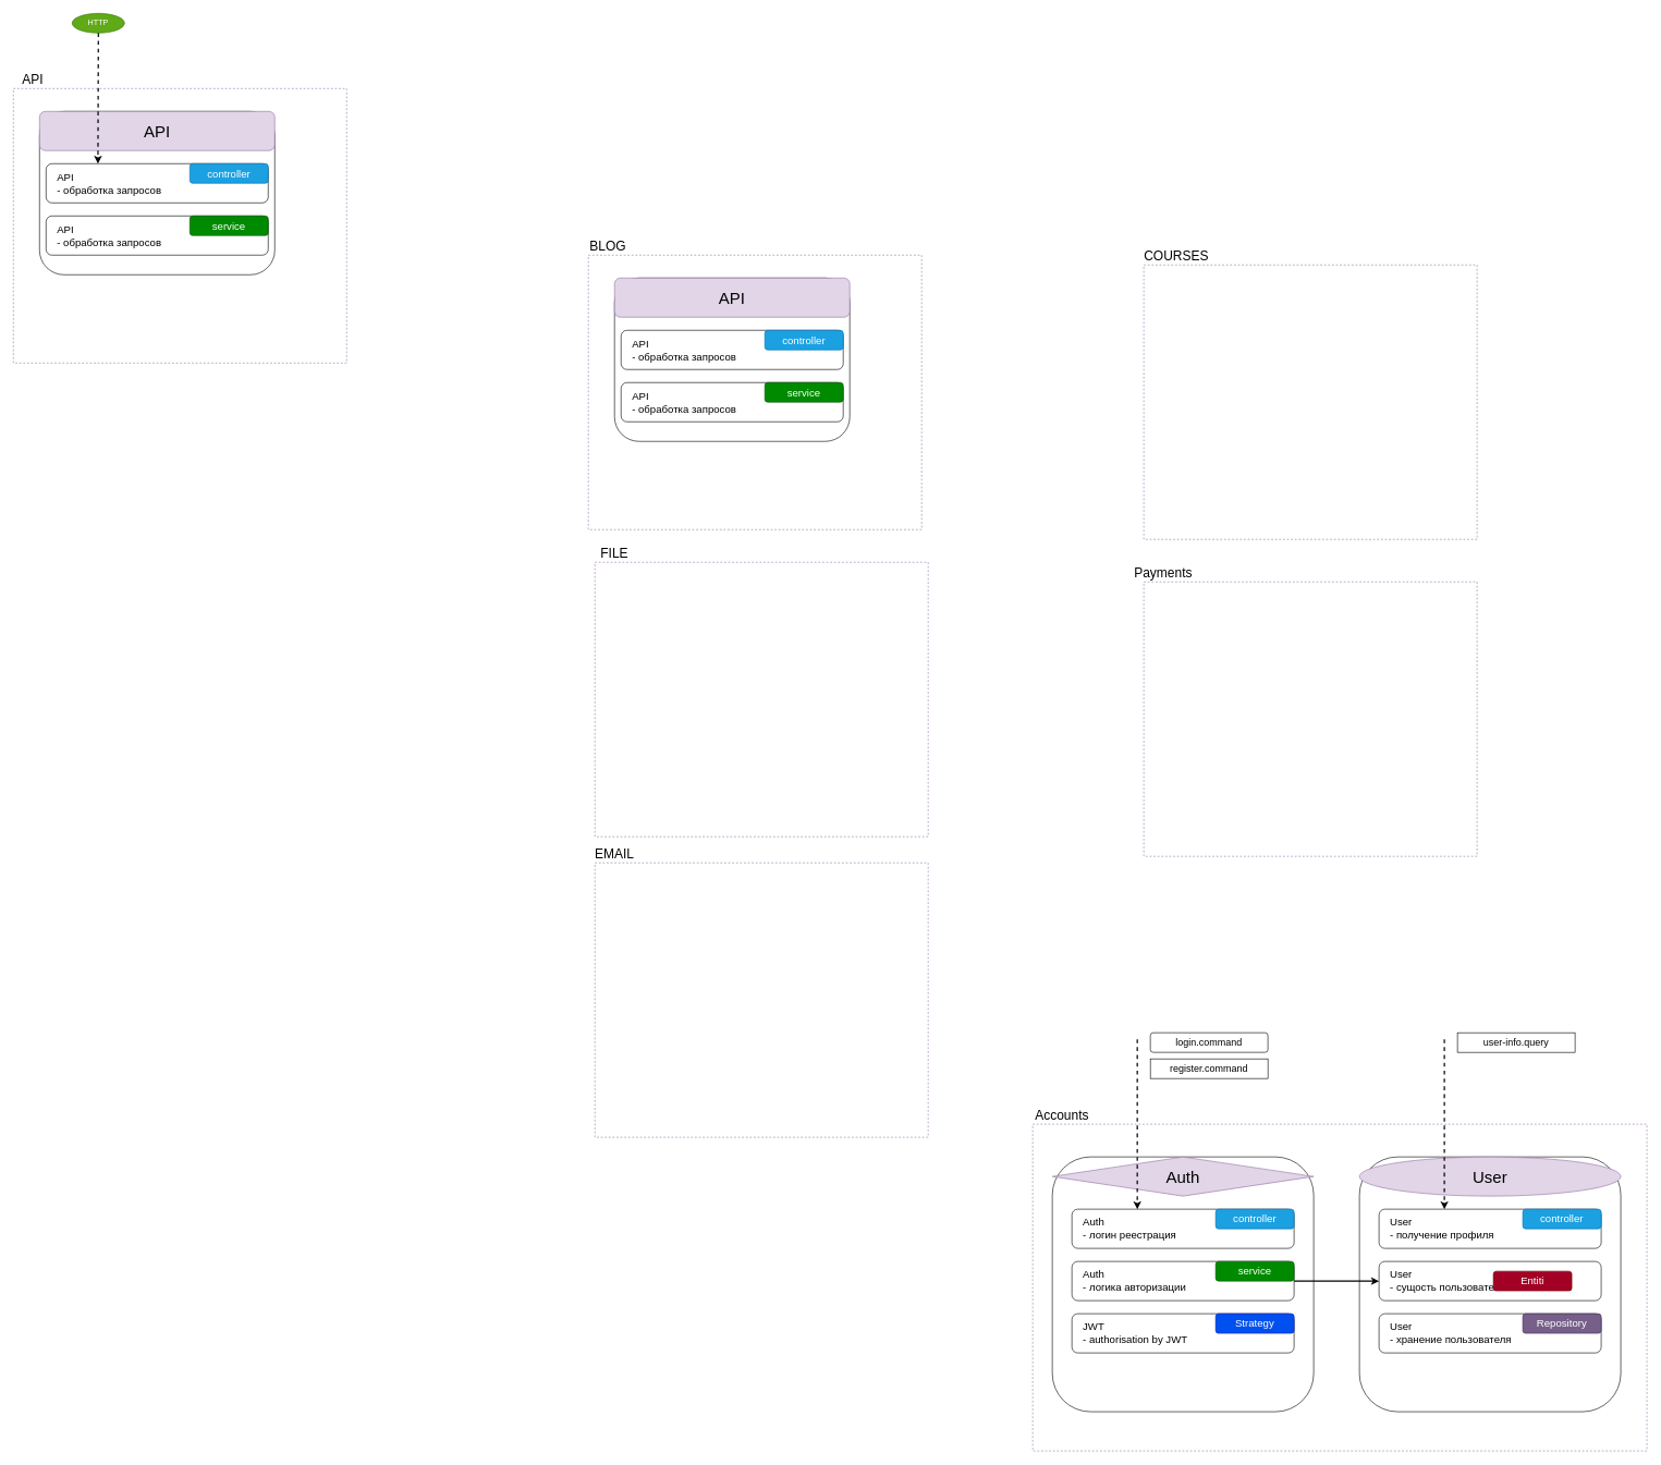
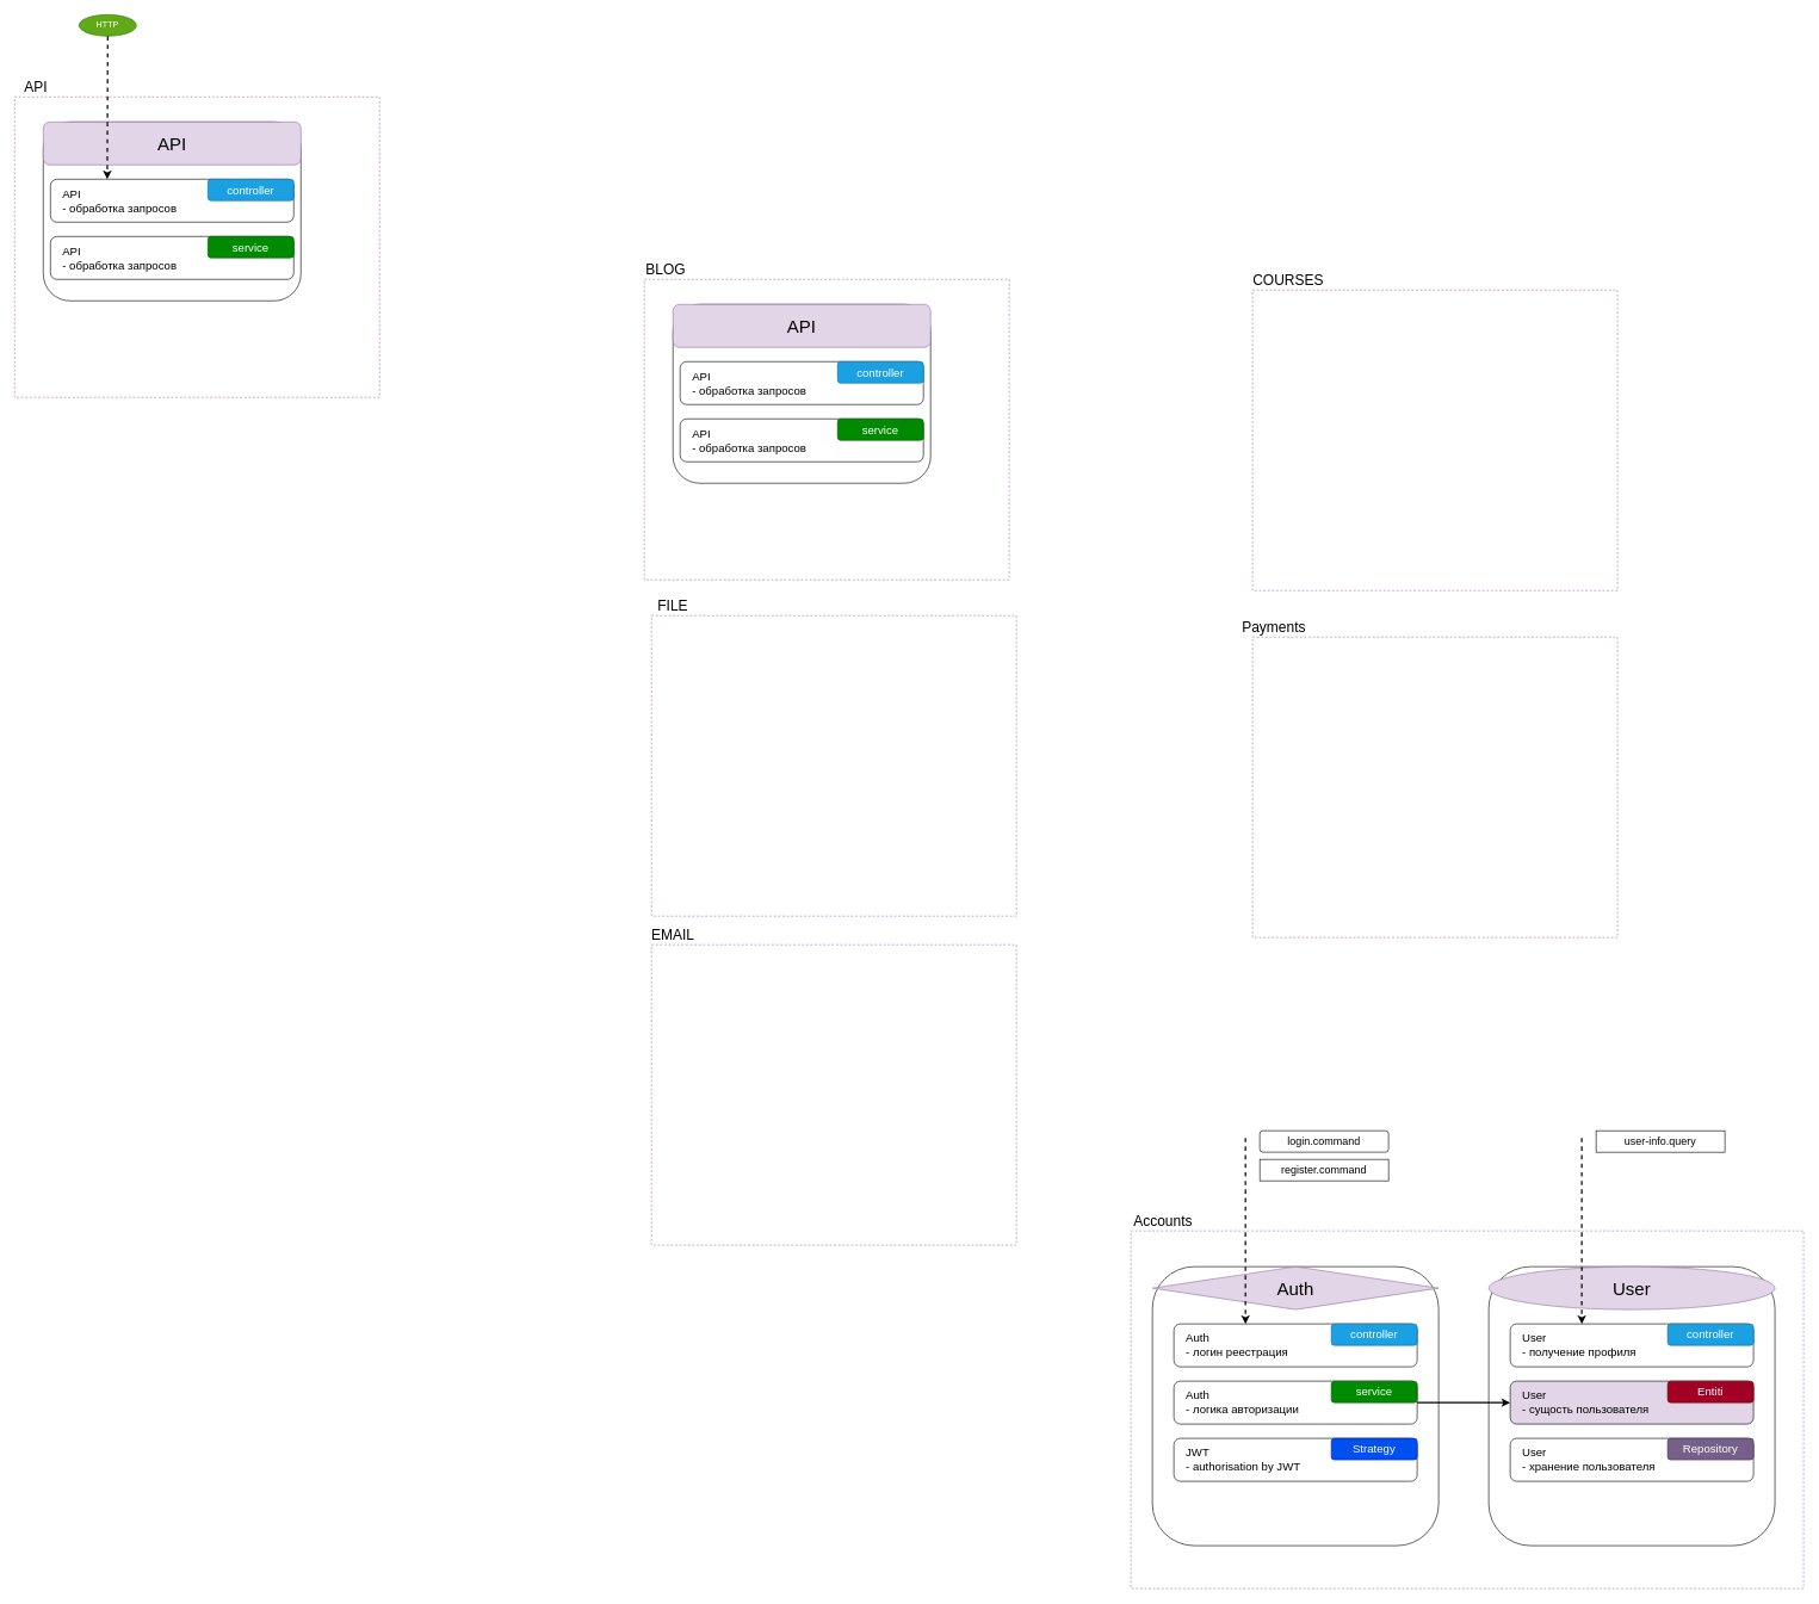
- <mxCell id="44" value="&lt;font style=&quot;font-size: 16px;&quot;&gt;User&lt;/font&gt;&lt;div&gt;&lt;font style=&quot;font-size: 16px;&quot;&gt;- сущость пользователя&lt;/font&gt;&lt;/div&gt;" style="rounded=1;whiteSpace=wrap;html=1;align=left;perimeterSpacing=0;spacingLeft=15;" parent="1" vertex="1"><mxGeometry x="2110" y="1930" width="340" height="60" as="geometry" /></mxCell>
+ <mxCell id="44" value="&lt;font style=&quot;font-size: 16px;&quot;&gt;User&lt;/font&gt;&lt;div&gt;&lt;font style=&quot;font-size: 16px;&quot;&gt;- сущость пользователя&lt;/font&gt;&lt;/div&gt;" style="rounded=1;whiteSpace=wrap;html=1;align=left;perimeterSpacing=0;spacingLeft=15;fillColor=#e1d5e7;" parent="1" vertex="1"><mxGeometry x="2110" y="1930" width="340" height="60" as="geometry" /></mxCell>
- <mxCell id="45" value="&lt;span style=&quot;font-size: 16px;&quot;&gt;Entiti&lt;/span&gt;" style="rounded=1;whiteSpace=wrap;html=1;fillColor=#a20025;strokeColor=#6F0000;fontColor=#ffffff;" parent="1" vertex="1"><mxGeometry x="2285" y="1945" width="120" height="30" as="geometry" /></mxCell>
+ <mxCell id="45" value="&lt;span style=&quot;font-size: 16px;&quot;&gt;Entiti&lt;/span&gt;" style="rounded=1;whiteSpace=wrap;html=1;fillColor=#a20025;strokeColor=#6F0000;fontColor=#ffffff;" parent="1" vertex="1"><mxGeometry x="2330" y="1930" width="120" height="30" as="geometry" /></mxCell>
